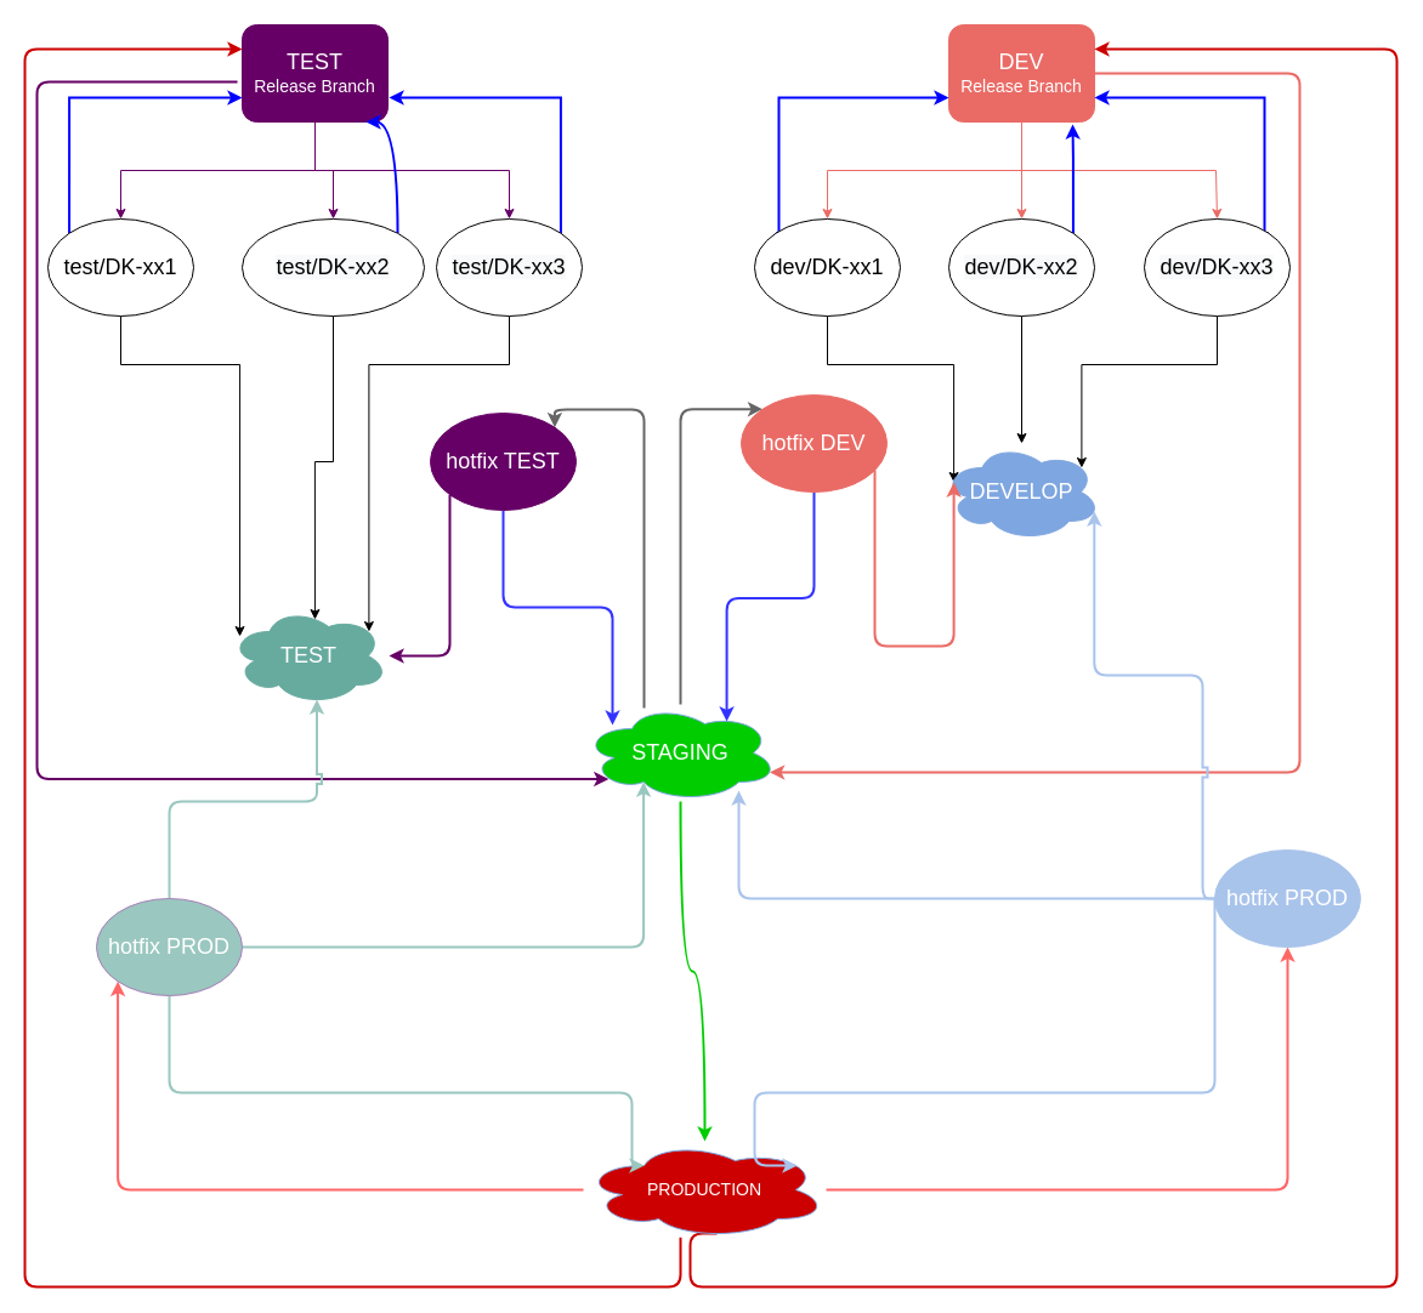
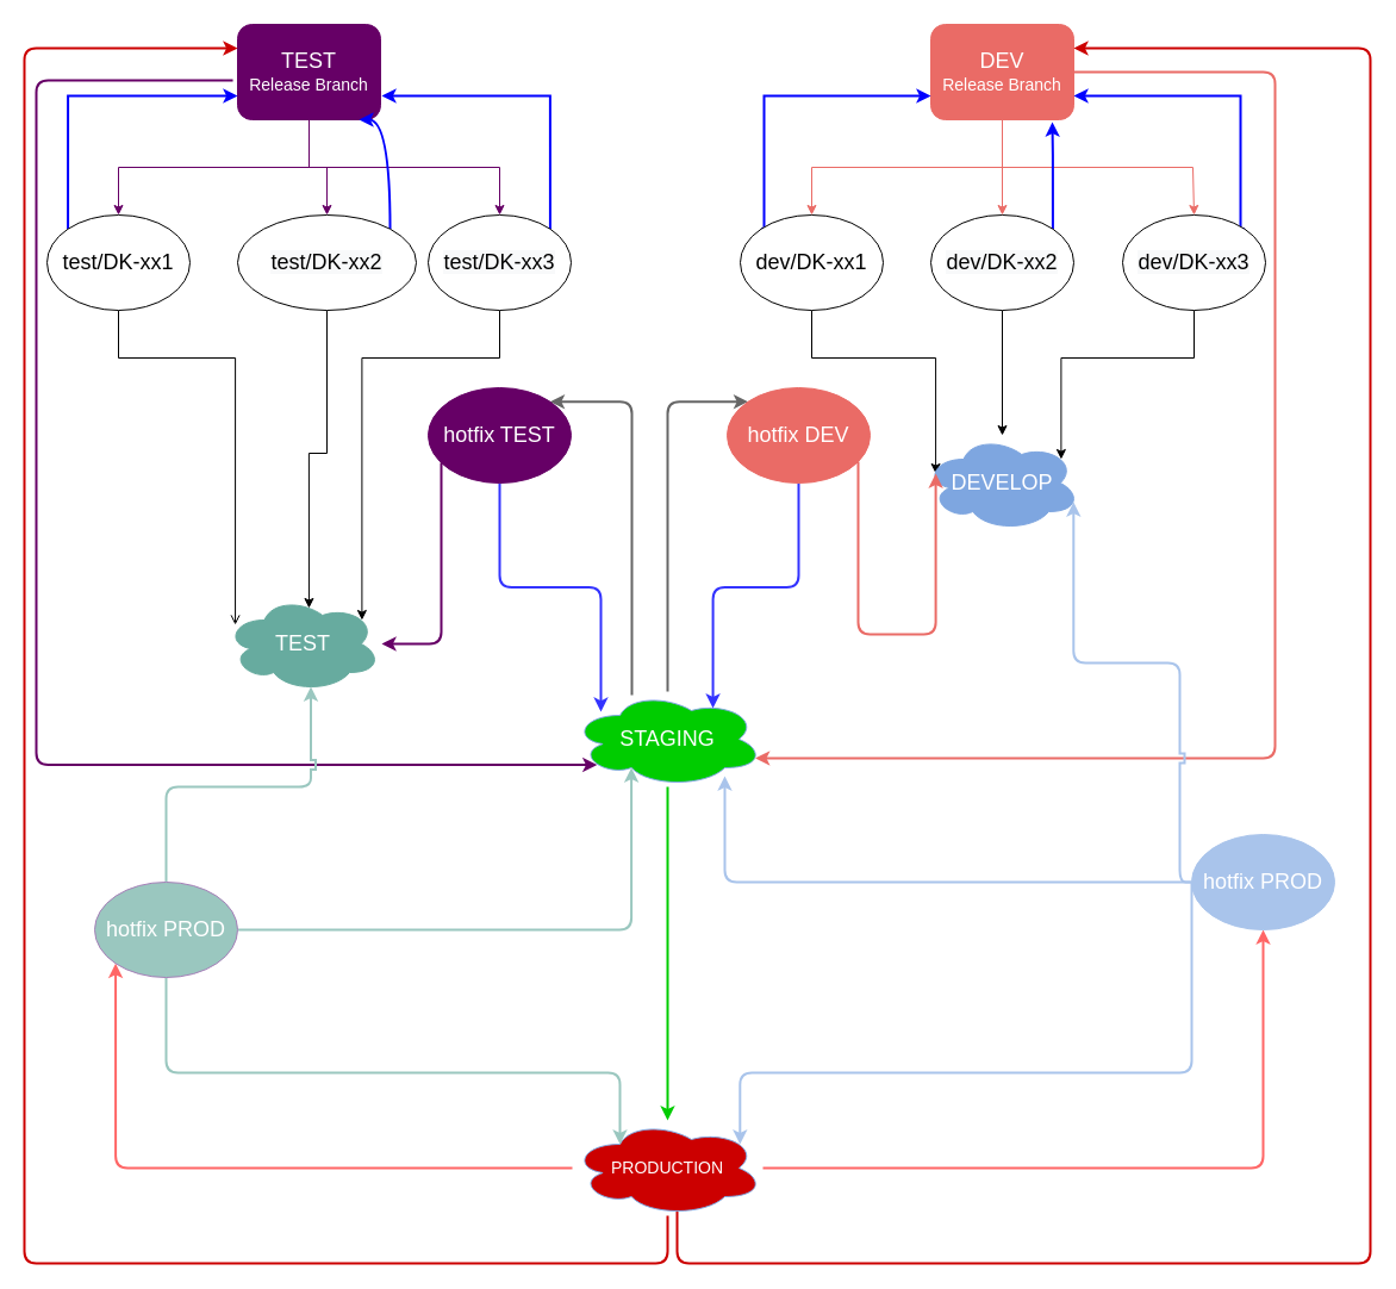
- <mxCell id="46" value="&lt;span style=&quot;color: rgb(255 , 255 , 255) ; font-family: &amp;#34;helvetica&amp;#34; ; font-size: 18px ; font-style: normal ; font-weight: 400 ; letter-spacing: normal ; text-align: center ; text-indent: 0px ; text-transform: none ; word-spacing: 0px ; display: inline ; float: none&quot;&gt;hotfix TEST&lt;/span&gt;" style="ellipse;whiteSpace=wrap;html=1;fillColor=#660066;strokeColor=#660066;" vertex="1" parent="1"><mxGeometry x="354" y="340" width="120" height="80" as="geometry" /></mxCell>
+ <mxCell id="46" value="&lt;span style=&quot;color: rgb(255 , 255 , 255) ; font-family: &amp;#34;helvetica&amp;#34; ; font-size: 18px ; font-style: normal ; font-weight: 400 ; letter-spacing: normal ; text-align: center ; text-indent: 0px ; text-transform: none ; word-spacing: 0px ; display: inline ; float: none&quot;&gt;hotfix TEST&lt;/span&gt;" style="ellipse;whiteSpace=wrap;html=1;fillColor=#660066;strokeColor=#660066;" vertex="1" parent="1"><mxGeometry x="359" y="325" width="120" height="80" as="geometry" /></mxCell>
- <mxCell id="10" style="edgeStyle=orthogonalEdgeStyle;rounded=0;orthogonalLoop=1;jettySize=auto;html=1;entryX=0.062;entryY=0.3;entryDx=0;entryDy=0;entryPerimeter=0;" edge="1" parent="1" source="12" target="29"><mxGeometry relative="1" as="geometry"><Array as="points"><mxPoint x="99" y="300" /><mxPoint x="197" y="300" /></Array></mxGeometry></mxCell>
+ <mxCell id="10" style="edgeStyle=orthogonalEdgeStyle;rounded=0;orthogonalLoop=1;jettySize=auto;html=1;entryX=0.062;entryY=0.3;entryDx=0;entryDy=0;entryPerimeter=0;endArrow=open;" edge="1" parent="1" source="12" target="29"><mxGeometry relative="1" as="geometry"><Array as="points"><mxPoint x="99" y="300" /><mxPoint x="197" y="300" /></Array></mxGeometry></mxCell>
- <mxCell id="40" value="&lt;font style=&quot;font-size: 14px&quot; color=&quot;#ffffff&quot;&gt;PRODUCTION&lt;/font&gt;" style="ellipse;shape=cloud;whiteSpace=wrap;html=1;strokeColor=#7EA6E0;fillColor=#CC0000;" vertex="1" parent="1"><mxGeometry x="480" y="940" width="200" height="80" as="geometry" /></mxCell>
+ <mxCell id="40" value="&lt;font style=&quot;font-size: 14px&quot; color=&quot;#ffffff&quot;&gt;PRODUCTION&lt;/font&gt;" style="ellipse;shape=cloud;whiteSpace=wrap;html=1;strokeColor=#7EA6E0;fillColor=#CC0000;" vertex="1" parent="1"><mxGeometry x="480" y="940" width="160" height="80" as="geometry" /></mxCell>
